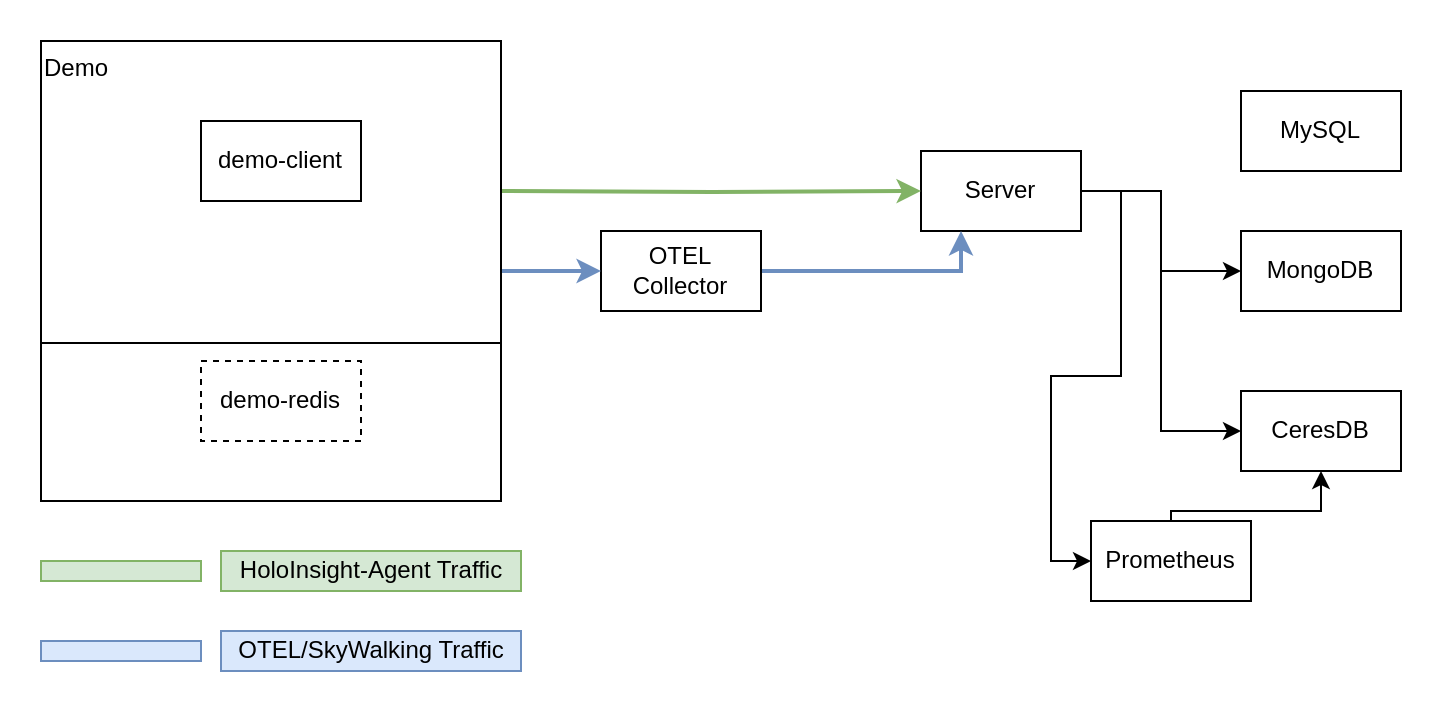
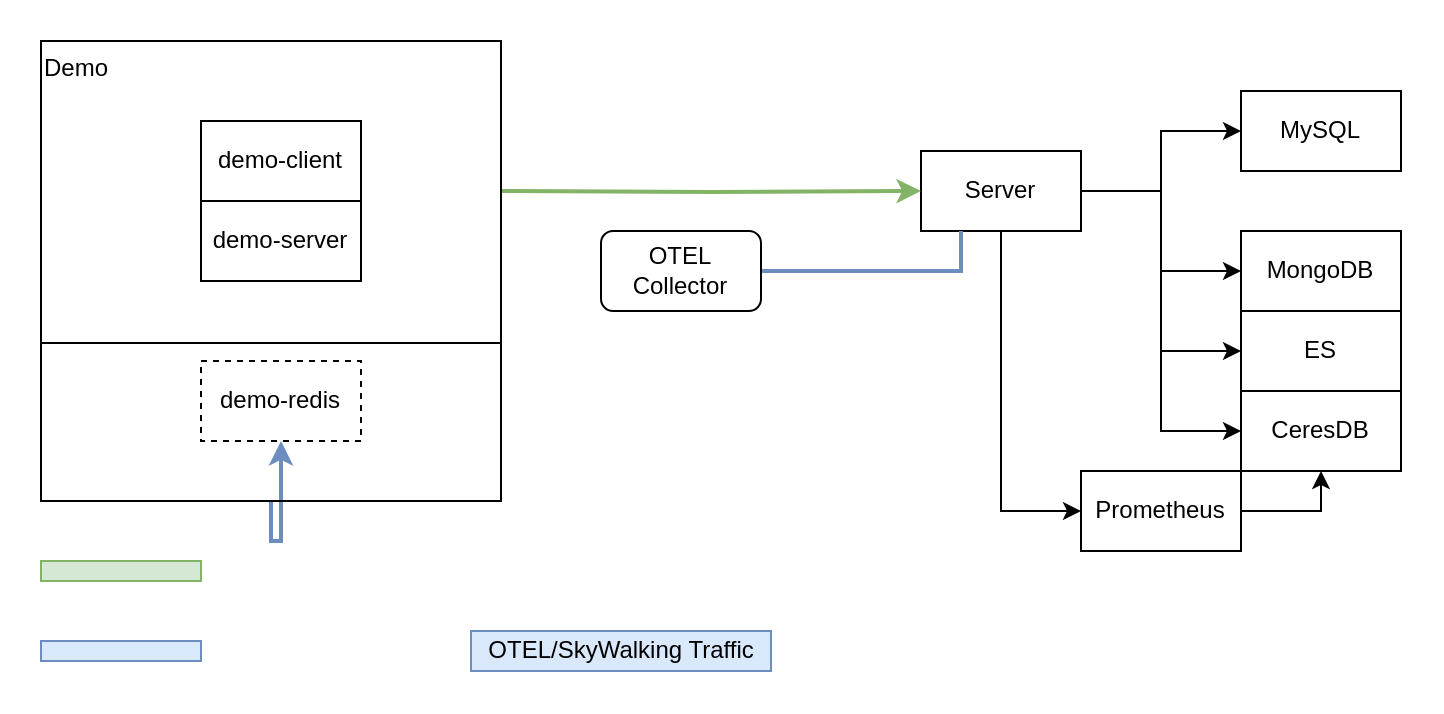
+ <mxCell id="9" style="edgeStyle=orthogonalEdgeStyle;rounded=0;orthogonalLoop=1;jettySize=auto;html=1;" parent="1" source="10" target="14" edge="1"><mxGeometry relative="1" as="geometry" /></mxCell>
+ <mxCell id="2" value="&lt;span style=&quot;&quot;&gt;demo-server&lt;/span&gt;" style="rounded=0;whiteSpace=wrap;html=1;" parent="1" vertex="1"><mxGeometry x="100" y="100" width="80" height="40" as="geometry" /></mxCell>
- <mxCell id="17" style="edgeStyle=orthogonalEdgeStyle;rounded=0;orthogonalLoop=1;jettySize=auto;html=1;entryX=0.25;entryY=1;entryDx=0;entryDy=0;fillColor=#dae8fc;strokeColor=#6c8ebf;strokeWidth=2;" parent="1" source="18" target="10" edge="1"><mxGeometry relative="1" as="geometry" /></mxCell>
+ <mxCell id="17" style="edgeStyle=orthogonalEdgeStyle;rounded=0;orthogonalLoop=1;jettySize=auto;html=1;entryX=0.25;entryY=1;entryDx=0;entryDy=0;fillColor=#dae8fc;strokeColor=#6c8ebf;strokeWidth=2;endArrow=none;" parent="1" source="18" target="10" edge="1"><mxGeometry relative="1" as="geometry" /></mxCell>
- <mxCell id="19" style="edgeStyle=orthogonalEdgeStyle;rounded=0;orthogonalLoop=1;jettySize=auto;html=1;strokeWidth=2;fillColor=#dae8fc;strokeColor=#6c8ebf;" parent="1" source="21" target="18" edge="1"><mxGeometry relative="1" as="geometry" /></mxCell>
+ <mxCell id="19" style="edgeStyle=orthogonalEdgeStyle;rounded=0;orthogonalLoop=1;jettySize=auto;html=1;strokeWidth=2;fillColor=#dae8fc;strokeColor=#6c8ebf;" parent="1" source="21" target="4" edge="1"><mxGeometry relative="1" as="geometry" /></mxCell>
- <mxCell id="18" value="OTEL&lt;br&gt;Collector&lt;span style=&quot;&quot;&gt;&lt;br&gt;&lt;/span&gt;" style="rounded=0;whiteSpace=wrap;html=1;" parent="1" vertex="1"><mxGeometry x="300" y="115" width="80" height="40" as="geometry" /></mxCell>
+ <mxCell id="18" value="OTEL&lt;br&gt;Collector&lt;span style=&quot;&quot;&gt;&lt;br&gt;&lt;/span&gt;" style="whiteSpace=wrap;html=1;rounded=1;" parent="1" vertex="1"><mxGeometry x="300" y="115" width="80" height="40" as="geometry" /></mxCell>
+ <mxCell id="7" style="edgeStyle=orthogonalEdgeStyle;rounded=0;orthogonalLoop=1;jettySize=auto;html=1;entryX=0;entryY=0.5;entryDx=0;entryDy=0;" parent="1" source="10" target="16" edge="1"><mxGeometry relative="1" as="geometry" /></mxCell>
+ <mxCell id="16" value="&lt;span style=&quot;&quot;&gt;ES&lt;/span&gt;" style="rounded=0;whiteSpace=wrap;html=1;" parent="1" vertex="1"><mxGeometry x="620" y="155" width="80" height="40" as="geometry" /></mxCell>
- <mxCell id="13" value="&lt;span style=&quot;&quot;&gt;Prometheus&lt;/span&gt;" style="rounded=0;whiteSpace=wrap;html=1;" parent="1" vertex="1"><mxGeometry x="545" y="260" width="80" height="40" as="geometry" /></mxCell>
+ <mxCell id="13" value="&lt;span style=&quot;&quot;&gt;Prometheus&lt;/span&gt;" style="rounded=0;whiteSpace=wrap;html=1;" parent="1" vertex="1"><mxGeometry x="540" y="235" width="80" height="40" as="geometry" /></mxCell>
- <mxCell id="26" value="&lt;span style=&quot;&quot;&gt;HoloInsight-Agent Traffic&lt;/span&gt;" style="text;html=1;align=center;verticalAlign=middle;resizable=0;points=[];autosize=1;strokeColor=#82b366;fillColor=#d5e8d4;" parent="1" vertex="1"><mxGeometry x="110" y="275" width="150" height="20" as="geometry" /></mxCell>
- <mxCell id="24" value="OTEL/SkyWalking Traffic" style="text;html=1;align=center;verticalAlign=middle;resizable=0;points=[];autosize=1;strokeColor=#6c8ebf;fillColor=#dae8fc;" parent="1" vertex="1"><mxGeometry x="110" y="315" width="150" height="20" as="geometry" /></mxCell>
+ <mxCell id="24" value="OTEL/SkyWalking Traffic" style="text;html=1;align=center;verticalAlign=middle;resizable=0;points=[];autosize=1;strokeColor=#6c8ebf;fillColor=#dae8fc;" parent="1" vertex="1"><mxGeometry x="235" y="315" width="150" height="20" as="geometry" /></mxCell>
